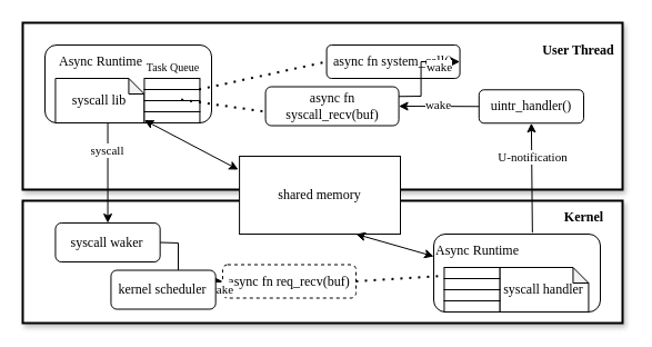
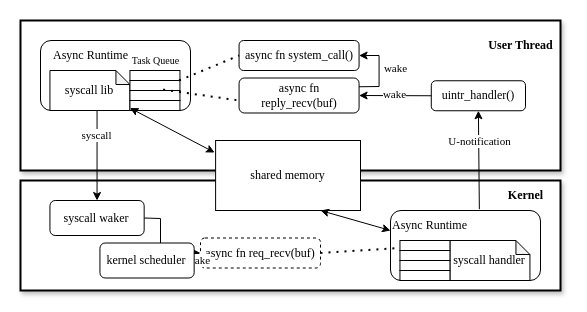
- <mxCell id="6" value="&lt;font face=&quot;Times New Roman&quot;&gt;async fn system_call()&lt;/font&gt;" style="rounded=1;whiteSpace=wrap;html=1;" vertex="1" parent="1"><mxGeometry x="293.57" y="40" width="120" height="30" as="geometry" /></mxCell>
+ <mxCell id="6" value="&lt;font face=&quot;Times New Roman&quot;&gt;async fn system_call()&lt;/font&gt;" style="rounded=1;whiteSpace=wrap;html=1;" vertex="1" parent="1"><mxGeometry x="238.57" y="40" width="120" height="30" as="geometry" /></mxCell>
- <mxCell id="8" value="&lt;font face=&quot;Times New Roman&quot;&gt;async fn syscall_recv(buf)&lt;/font&gt;" style="rounded=1;whiteSpace=wrap;html=1;" vertex="1" parent="1"><mxGeometry x="238.57" y="77.5" width="120" height="35" as="geometry" /></mxCell>
+ <mxCell id="8" value="&lt;font face=&quot;Times New Roman&quot;&gt;async fn reply_recv(buf)&lt;/font&gt;" style="rounded=1;whiteSpace=wrap;html=1;" vertex="1" parent="1"><mxGeometry x="238.57" y="77.5" width="120" height="35" as="geometry" /></mxCell>
